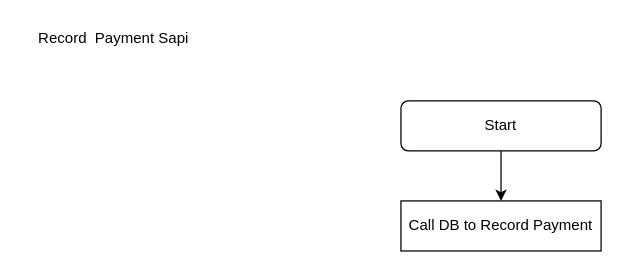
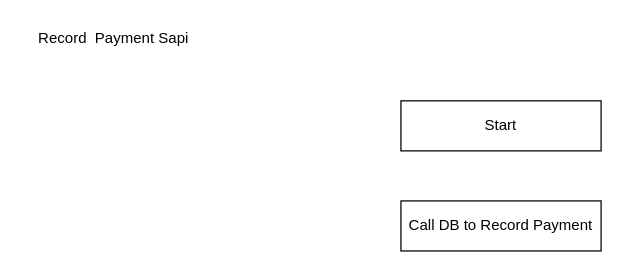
- <mxCell id="4" value="Start" style="whiteSpace=wrap;html=1;rounded=1;" vertex="1" parent="1"><mxGeometry x="320" y="80" width="160" height="40" as="geometry" /></mxCell>
+ <mxCell id="4" value="Start" style="rounded=0;whiteSpace=wrap;html=1;" vertex="1" parent="1"><mxGeometry x="320" y="80" width="160" height="40" as="geometry" /></mxCell>
- <mxCell id="3" style="edgeStyle=orthogonalEdgeStyle;rounded=0;orthogonalLoop=1;jettySize=auto;html=1;" edge="1" parent="1" source="4" target="5"><mxGeometry relative="1" as="geometry" /></mxCell>
